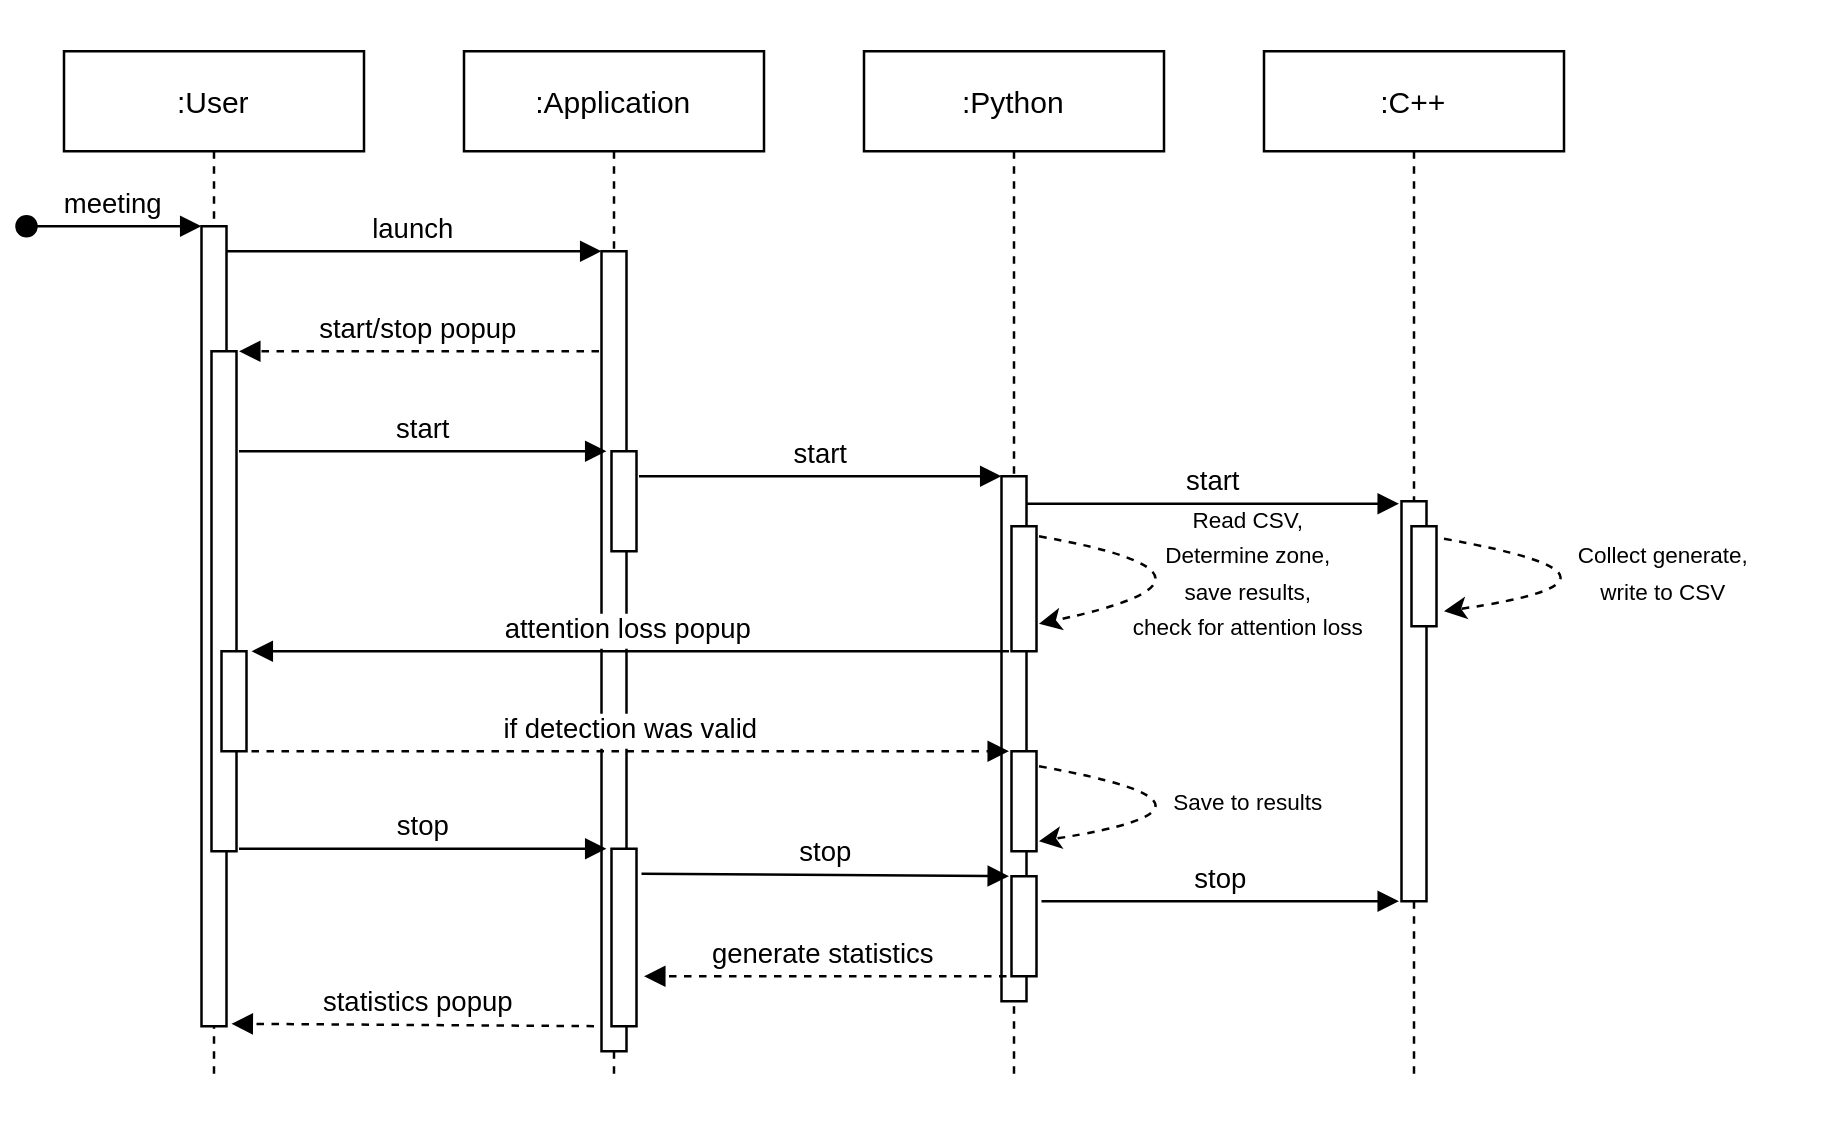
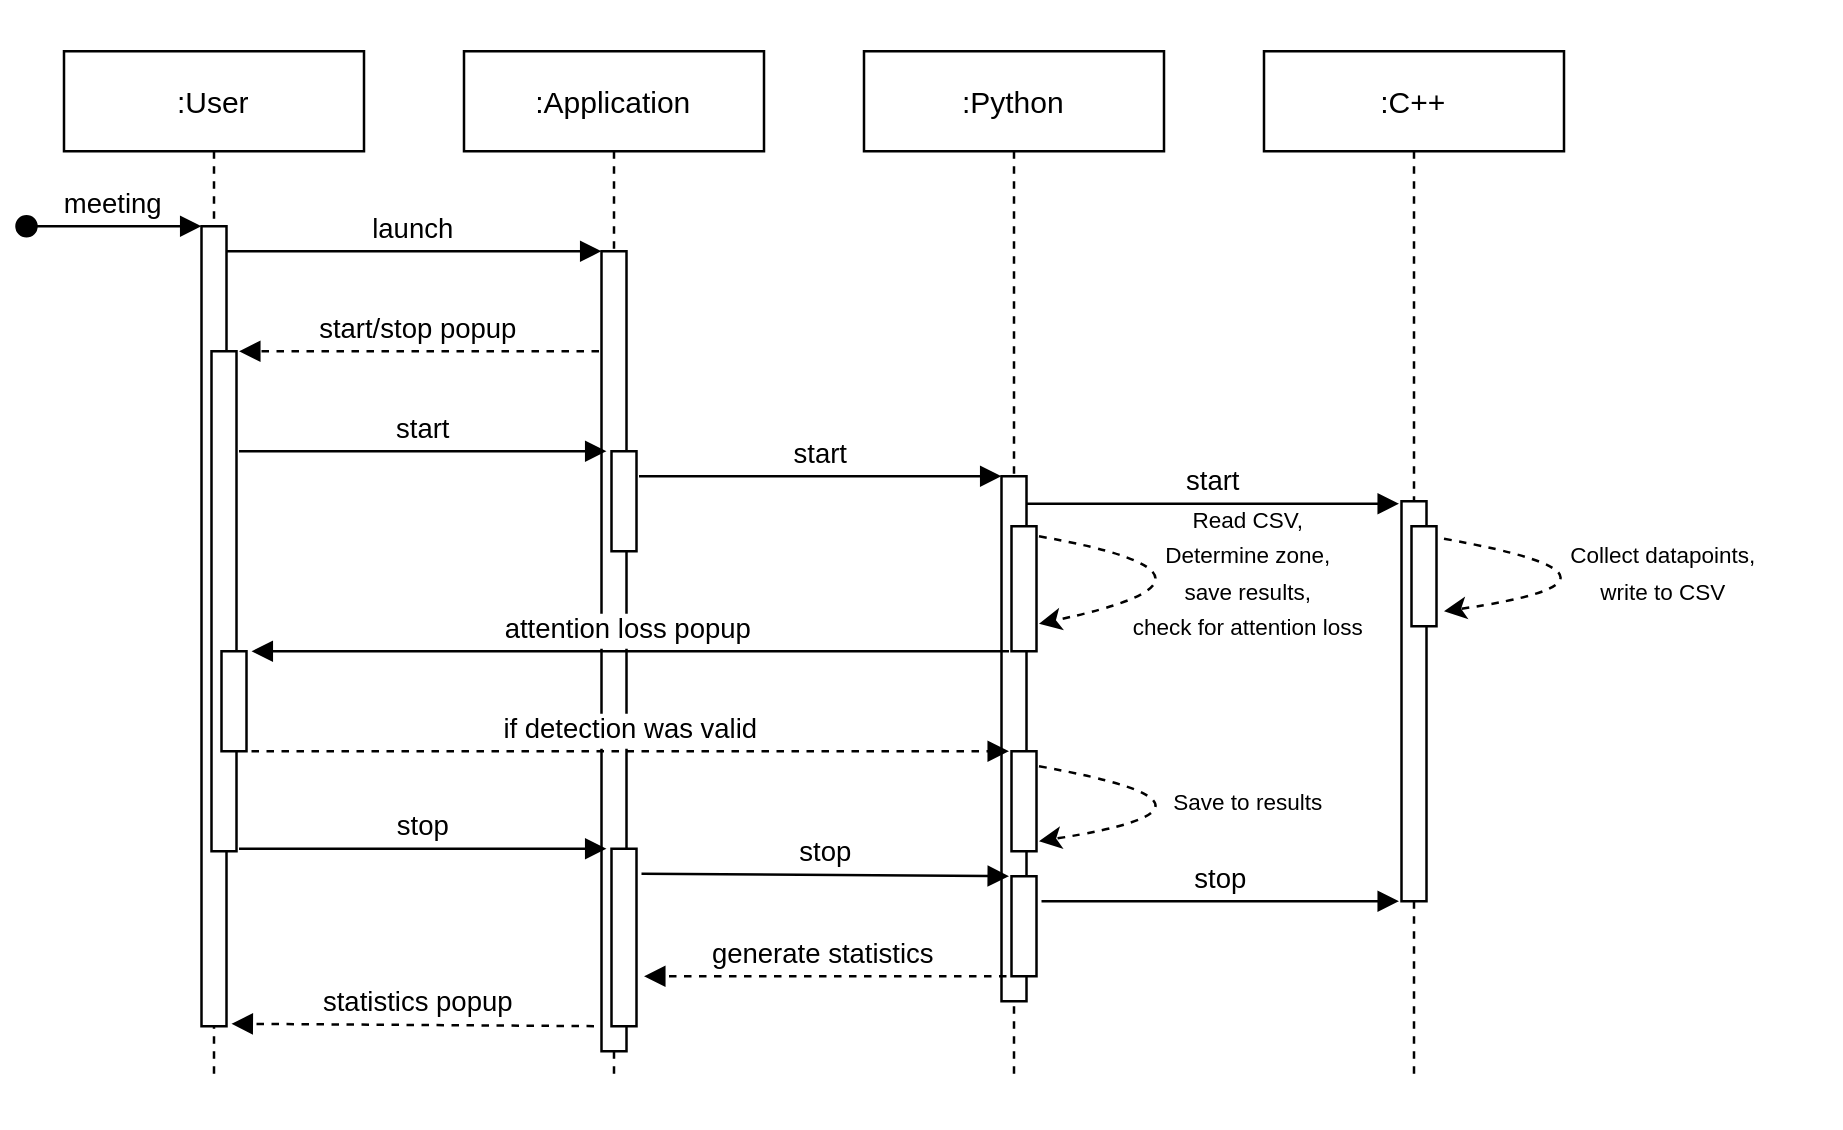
- <mxCell id="33" value="&lt;font style=&quot;font-size: 9px;&quot;&gt;Collect generate,&lt;br&gt;write to CSV&lt;br&gt;&lt;/font&gt;" style="text;html=1;strokeColor=none;fillColor=none;align=center;verticalAlign=middle;whiteSpace=wrap;rounded=0;" vertex="1" parent="1"><mxGeometry x="610" y="213" width="100" height="30" as="geometry" /></mxCell>
+ <mxCell id="33" value="&lt;font style=&quot;font-size: 9px;&quot;&gt;Collect datapoints,&lt;br&gt;write to CSV&lt;br&gt;&lt;/font&gt;" style="text;html=1;strokeColor=none;fillColor=none;align=center;verticalAlign=middle;whiteSpace=wrap;rounded=0;" vertex="1" parent="1"><mxGeometry x="610" y="213" width="100" height="30" as="geometry" /></mxCell>
